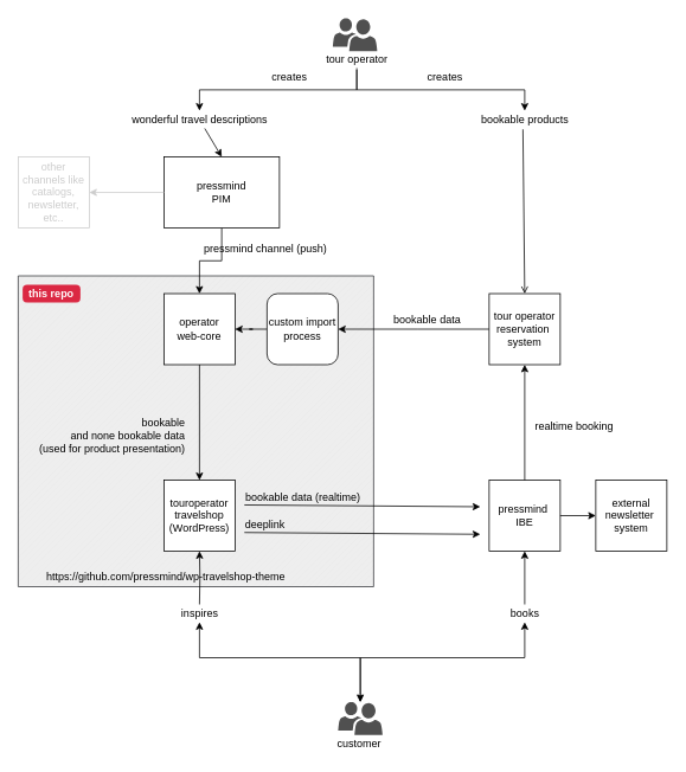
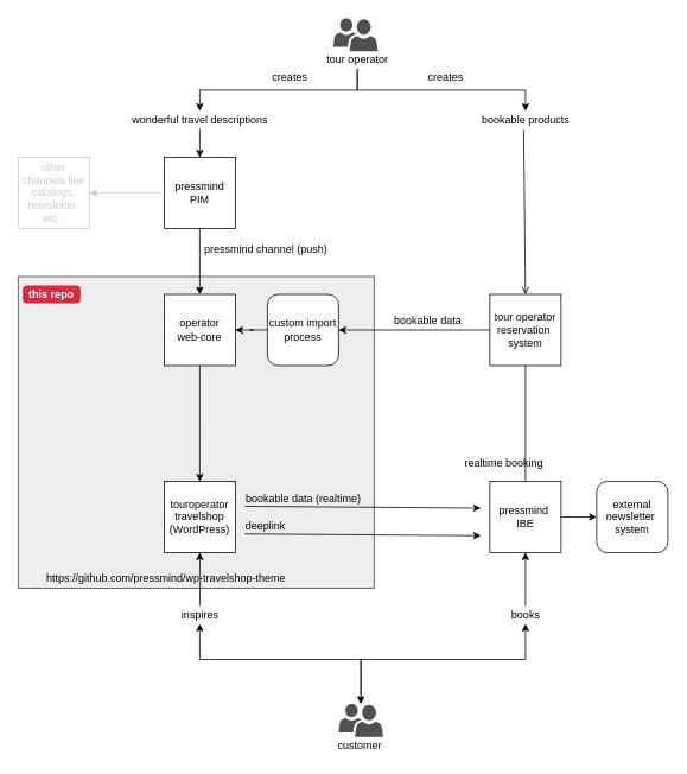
- <mxCell id="4" value="pressmind&lt;br&gt;PIM" style="whiteSpace=wrap;html=1;aspect=fixed;" parent="1" vertex="1"><mxGeometry x="184" y="176" width="130" height="80" as="geometry" /></mxCell>
+ <mxCell id="4" value="pressmind&lt;br&gt;PIM" style="whiteSpace=wrap;html=1;aspect=fixed;" parent="1" vertex="1"><mxGeometry x="184" y="176" width="80" height="80" as="geometry" /></mxCell>
- <mxCell id="16" style="edgeStyle=orthogonalEdgeStyle;rounded=0;orthogonalLoop=1;jettySize=auto;html=1;exitX=0.5;exitY=0;exitDx=0;exitDy=0;entryX=0.5;entryY=1;entryDx=0;entryDy=0;startArrow=none;startFill=0;" parent="1" source="8" target="7" edge="1"><mxGeometry relative="1" as="geometry"><mxPoint x="524" y="530" as="sourcePoint" /><mxPoint x="630" y="530" as="targetPoint" /></mxGeometry></mxCell>
+ <mxCell id="16" style="edgeStyle=orthogonalEdgeStyle;rounded=0;orthogonalLoop=1;jettySize=auto;html=1;exitX=0.5;exitY=0;exitDx=0;exitDy=0;entryX=0.5;entryY=1;entryDx=0;entryDy=0;startArrow=none;startFill=0;endArrow=none;" parent="1" source="8" target="7" edge="1"><mxGeometry relative="1" as="geometry"><mxPoint x="524" y="530" as="sourcePoint" /><mxPoint x="630" y="530" as="targetPoint" /></mxGeometry></mxCell>
- <mxCell id="17" value="realtime booking" style="text;html=1;strokeColor=none;fillColor=none;align=left;verticalAlign=middle;whiteSpace=wrap;rounded=0;" parent="1" vertex="1"><mxGeometry x="600" y="470" width="110" height="20" as="geometry" /></mxCell>
+ <mxCell id="17" value="realtime booking" style="text;html=1;strokeColor=none;fillColor=none;align=left;verticalAlign=middle;whiteSpace=wrap;rounded=0;" parent="1" vertex="1"><mxGeometry x="520" y="510" width="110" height="20" as="geometry" /></mxCell>
- <mxCell id="14" value="bookable &lt;br&gt;and none bookable data&lt;br&gt;(used for product presentation)" style="text;html=1;strokeColor=none;fillColor=none;align=right;verticalAlign=middle;whiteSpace=wrap;rounded=0;" parent="1" vertex="1"><mxGeometry x="20" y="480" width="190" height="20" as="geometry" /></mxCell>
- <mxCell id="36" value="external&lt;br&gt;newsletter&amp;nbsp;&lt;br&gt;system" style="whiteSpace=wrap;html=1;aspect=fixed;" parent="1" vertex="1"><mxGeometry x="670" y="540" width="80" height="80" as="geometry" /></mxCell>
+ <mxCell id="36" value="external&lt;br&gt;newsletter&amp;nbsp;&lt;br&gt;system" style="whiteSpace=wrap;html=1;aspect=fixed;rounded=1;" parent="1" vertex="1"><mxGeometry x="670" y="540" width="80" height="80" as="geometry" /></mxCell>
